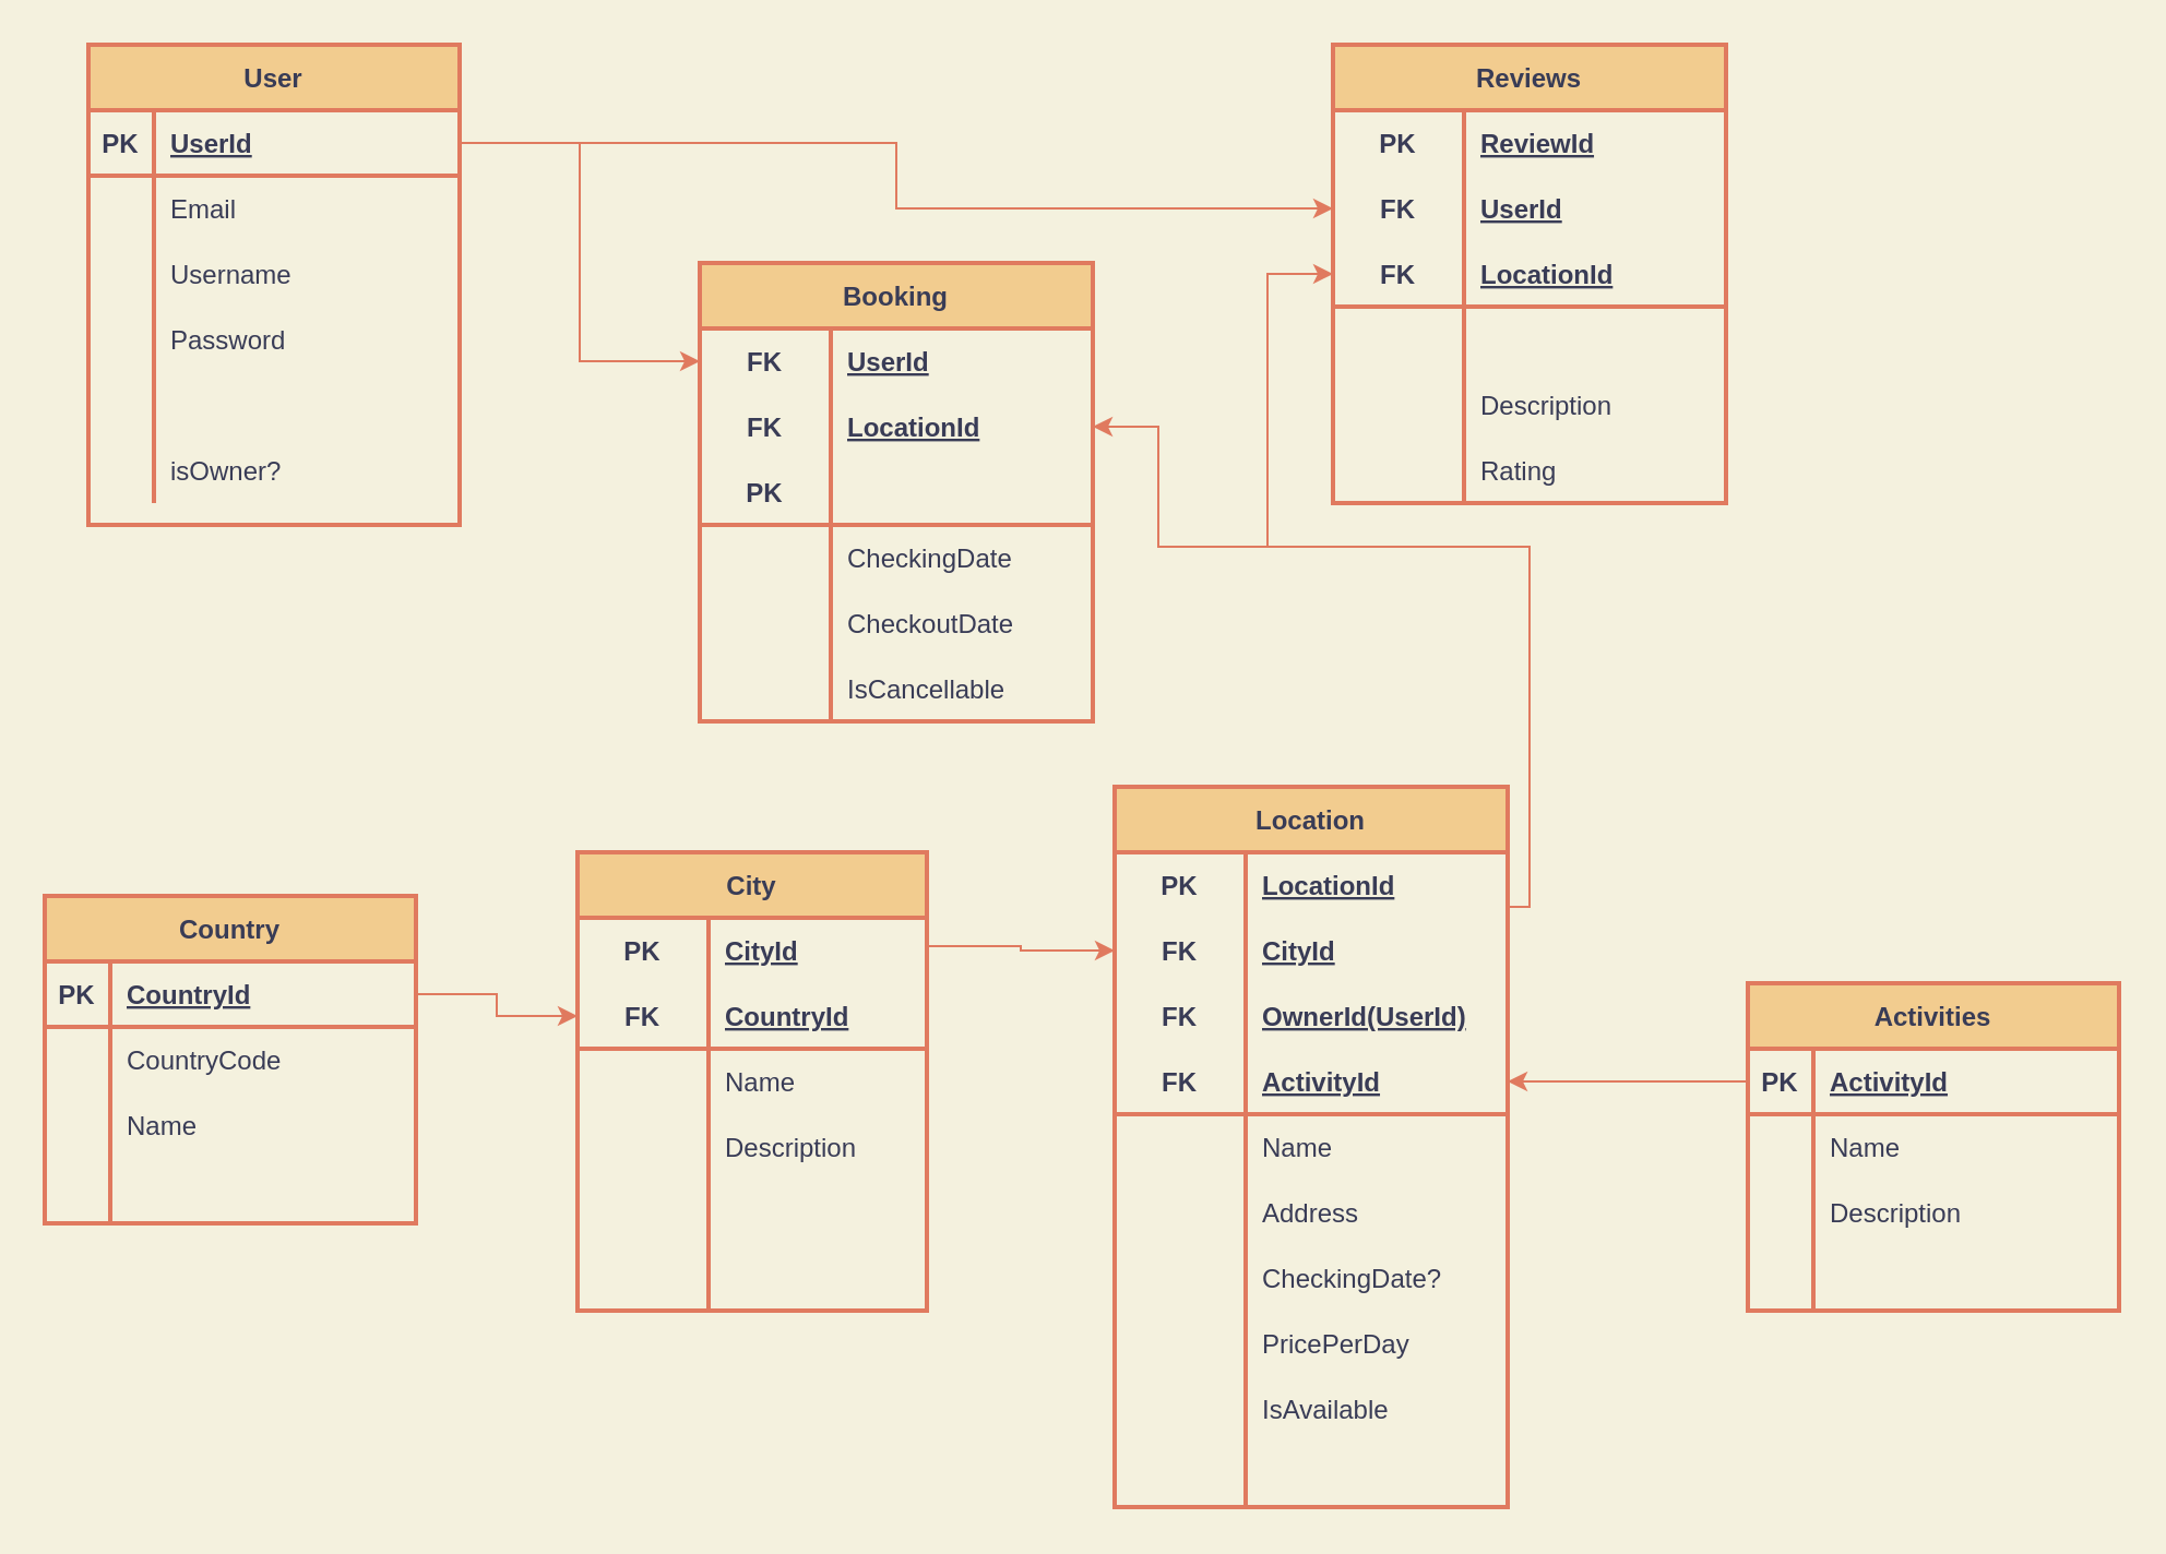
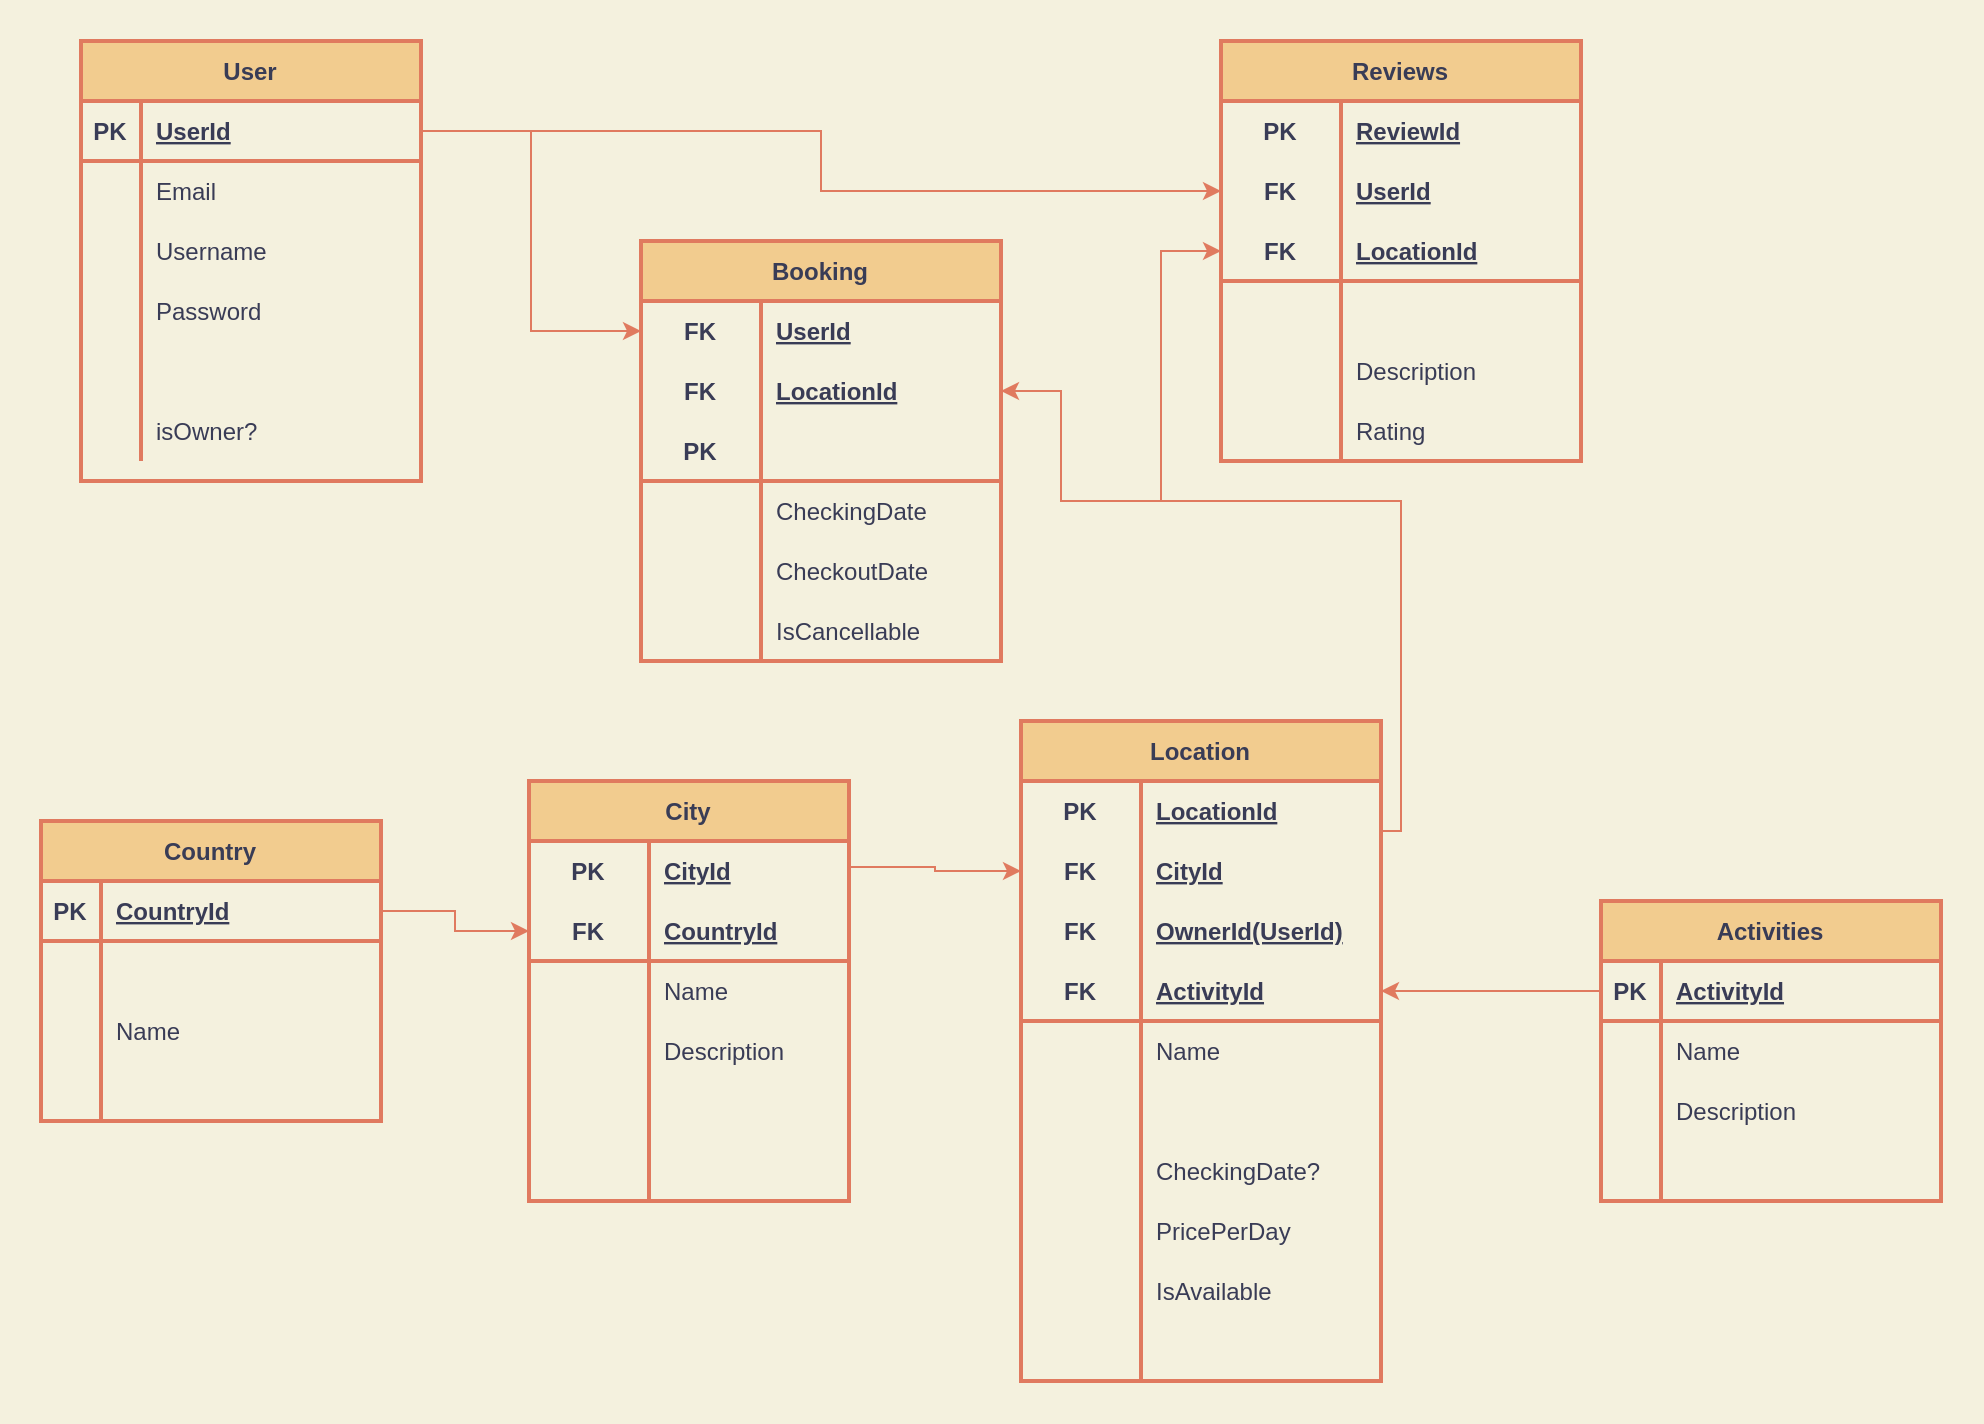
- <mxCell id="45" value="CountryCode" style="shape=partialRectangle;connectable=0;fillColor=none;top=0;left=0;bottom=0;right=0;align=left;spacingLeft=6;overflow=hidden;strokeColor=#E07A5F;strokeWidth=2;fontColor=#393C56;" vertex="1" parent="43"><mxGeometry x="30" width="140" height="30" as="geometry"><mxRectangle width="140" height="30" as="alternateBounds" /></mxGeometry></mxCell>
- <mxCell id="91" value="Address" style="shape=partialRectangle;connectable=0;fillColor=none;top=0;left=0;bottom=0;right=0;align=left;spacingLeft=6;overflow=hidden;strokeColor=#E07A5F;strokeWidth=2;fontColor=#393C56;" vertex="1" parent="89"><mxGeometry x="60" width="120" height="30" as="geometry"><mxRectangle width="120" height="30" as="alternateBounds" /></mxGeometry></mxCell>
